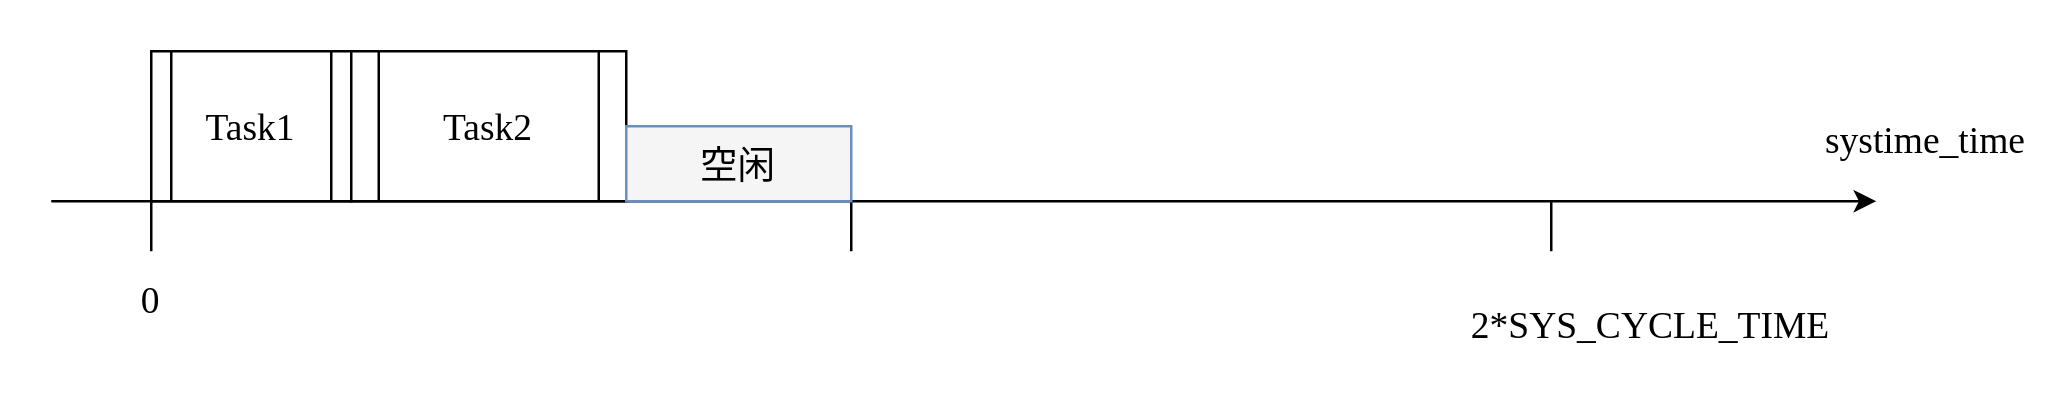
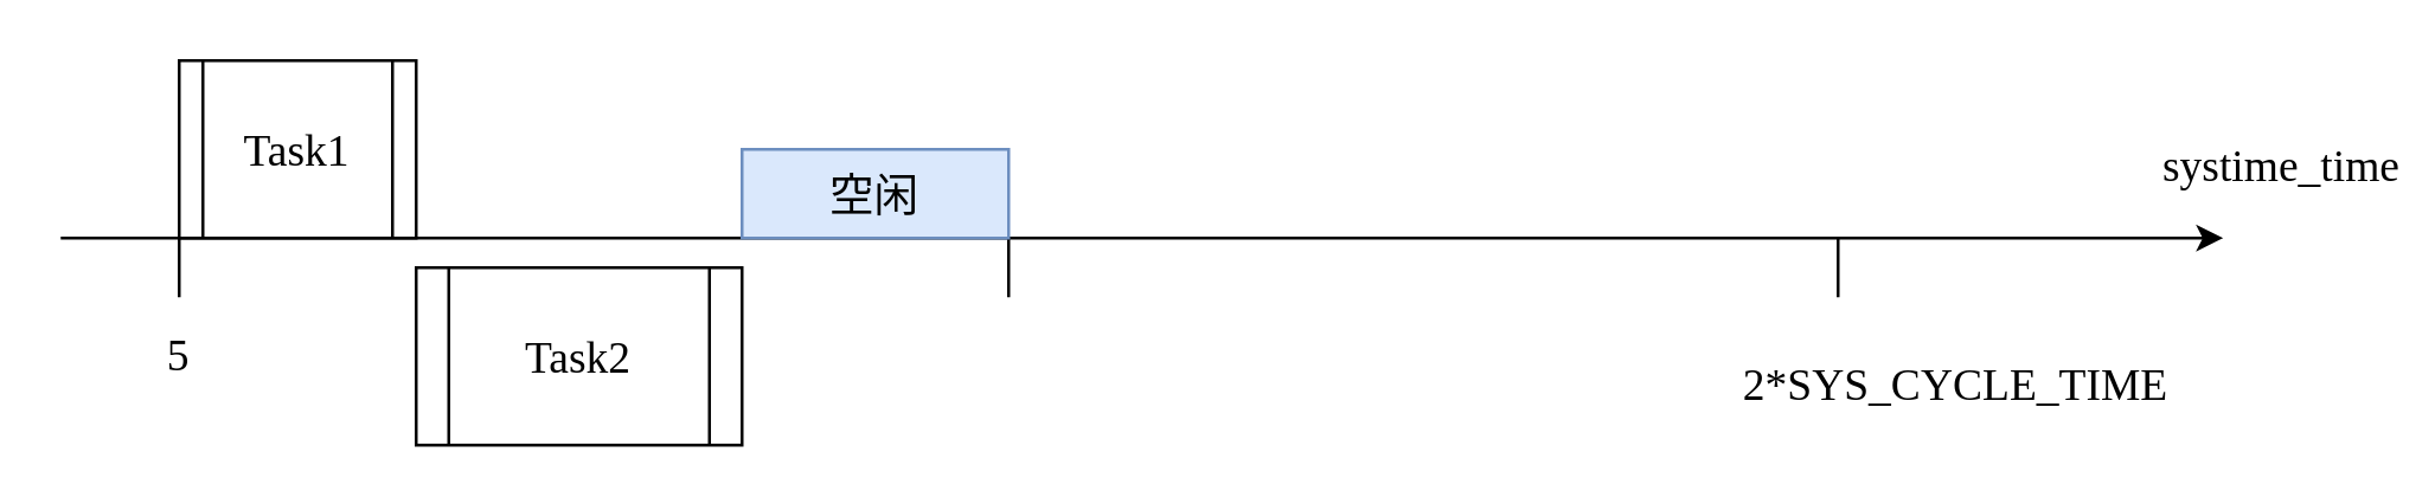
- <mxCell id="10" value="Task2" style="shape=process;whiteSpace=wrap;html=1;backgroundOutline=1;fontFamily=Times New Roman,宋体;fontSize=15;" vertex="1" parent="1"><mxGeometry x="140" y="20" width="110" height="60" as="geometry" /></mxCell>
+ <mxCell id="10" value="Task2" style="shape=process;whiteSpace=wrap;html=1;backgroundOutline=1;fontFamily=Times New Roman,宋体;fontSize=15;" vertex="1" parent="1"><mxGeometry x="140" y="90" width="110" height="60" as="geometry" /></mxCell>
- <mxCell id="11" value="空闲" style="rounded=0;whiteSpace=wrap;html=1;fontFamily=Times New Roman,宋体;fontSize=15;labelBorderColor=none;labelBackgroundColor=none;fillColor=#f5f5f5;strokeColor=#6c8ebf;" vertex="1" parent="1"><mxGeometry x="250" y="50" width="90" height="30" as="geometry" /></mxCell>
+ <mxCell id="11" value="空闲" style="rounded=0;whiteSpace=wrap;html=1;fontFamily=Times New Roman,宋体;fontSize=15;labelBorderColor=none;labelBackgroundColor=none;fillColor=#dae8fc;strokeColor=#6c8ebf;" vertex="1" parent="1"><mxGeometry x="250" y="50" width="90" height="30" as="geometry" /></mxCell>
- <mxCell id="5" value="0" style="text;html=1;strokeColor=none;fillColor=none;align=center;verticalAlign=middle;whiteSpace=wrap;rounded=0;fontFamily=Times New Roman,宋体;fontSize=15;" vertex="1" parent="1"><mxGeometry x="30" y="104" width="60" height="30" as="geometry" /></mxCell>
+ <mxCell id="5" value="5" style="text;html=1;strokeColor=none;fillColor=none;align=center;verticalAlign=middle;whiteSpace=wrap;rounded=0;fontFamily=Times New Roman,宋体;fontSize=15;" vertex="1" parent="1"><mxGeometry x="30" y="104" width="60" height="30" as="geometry" /></mxCell>
